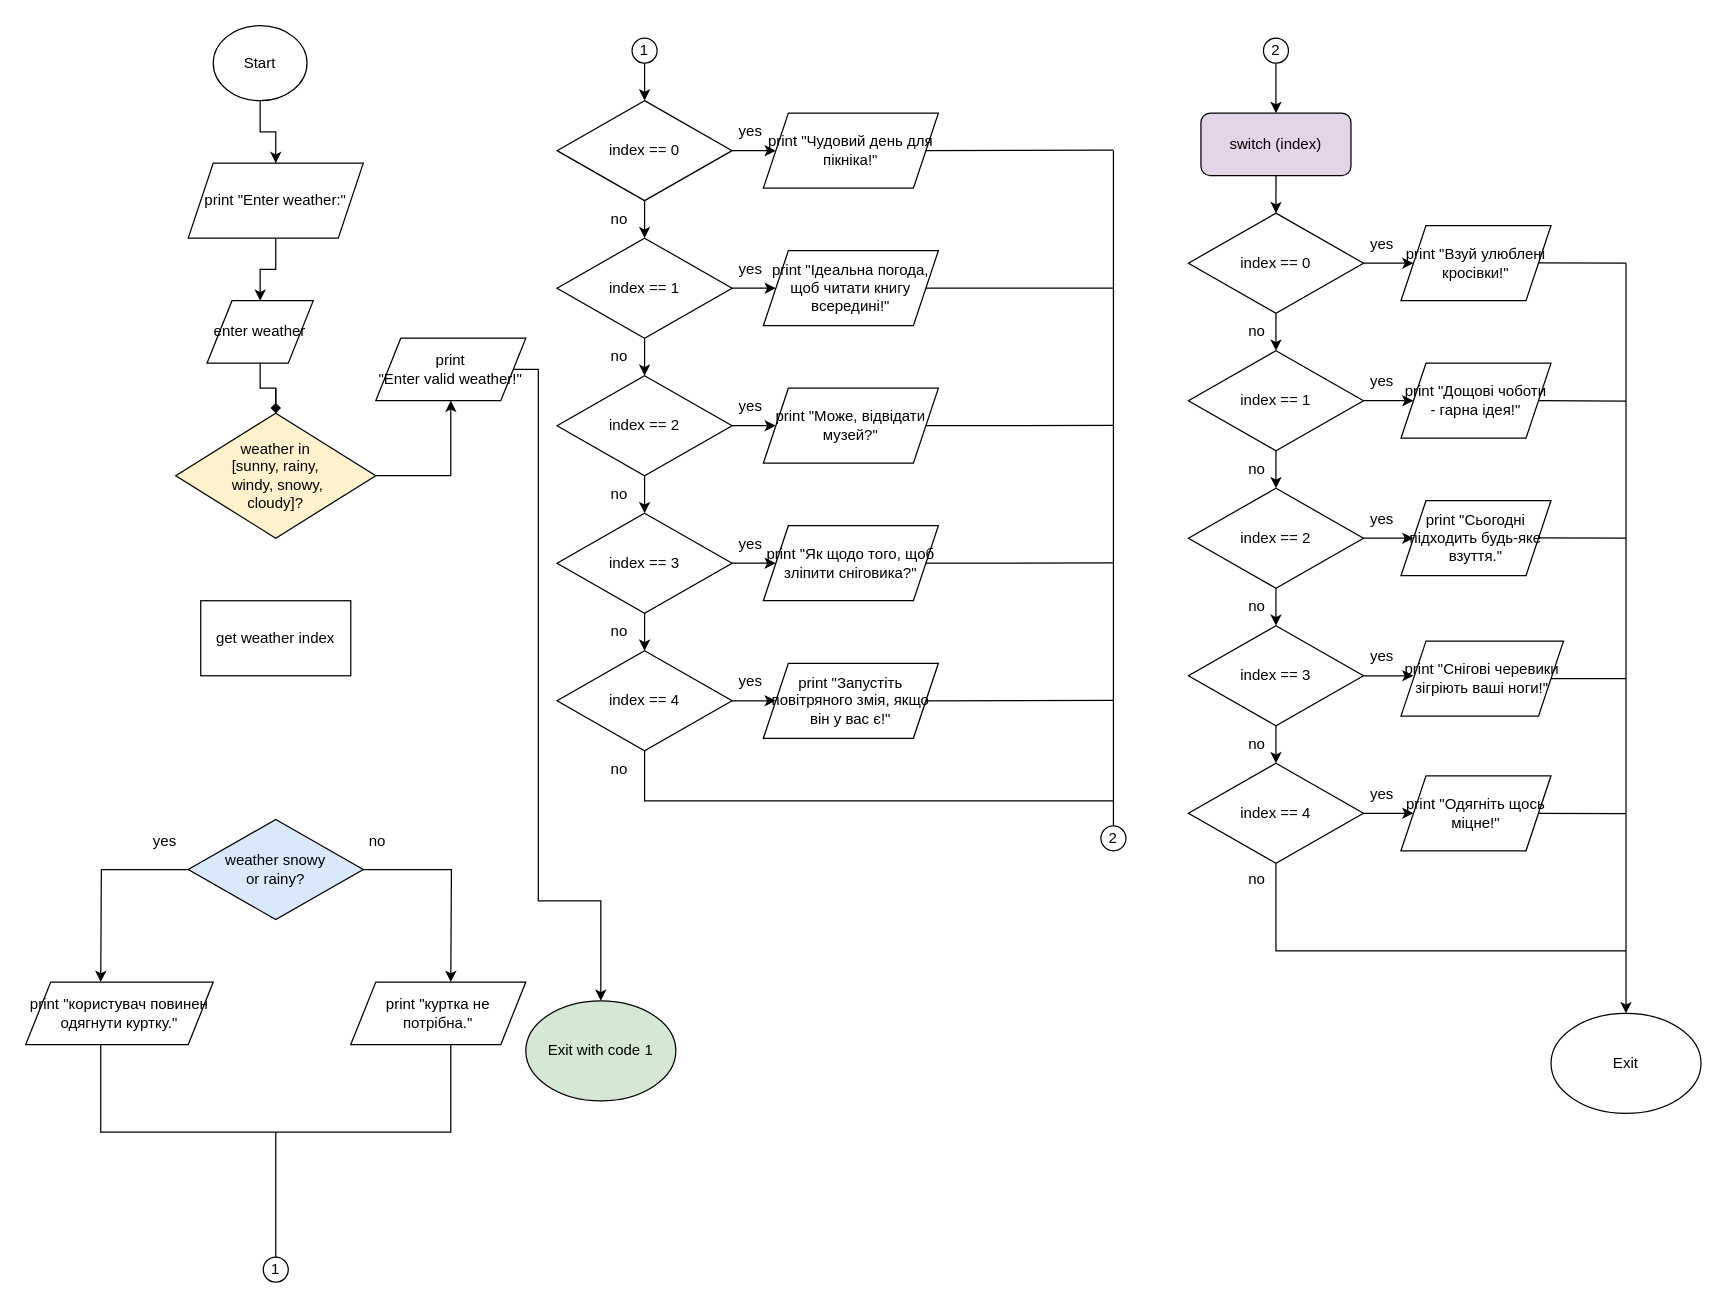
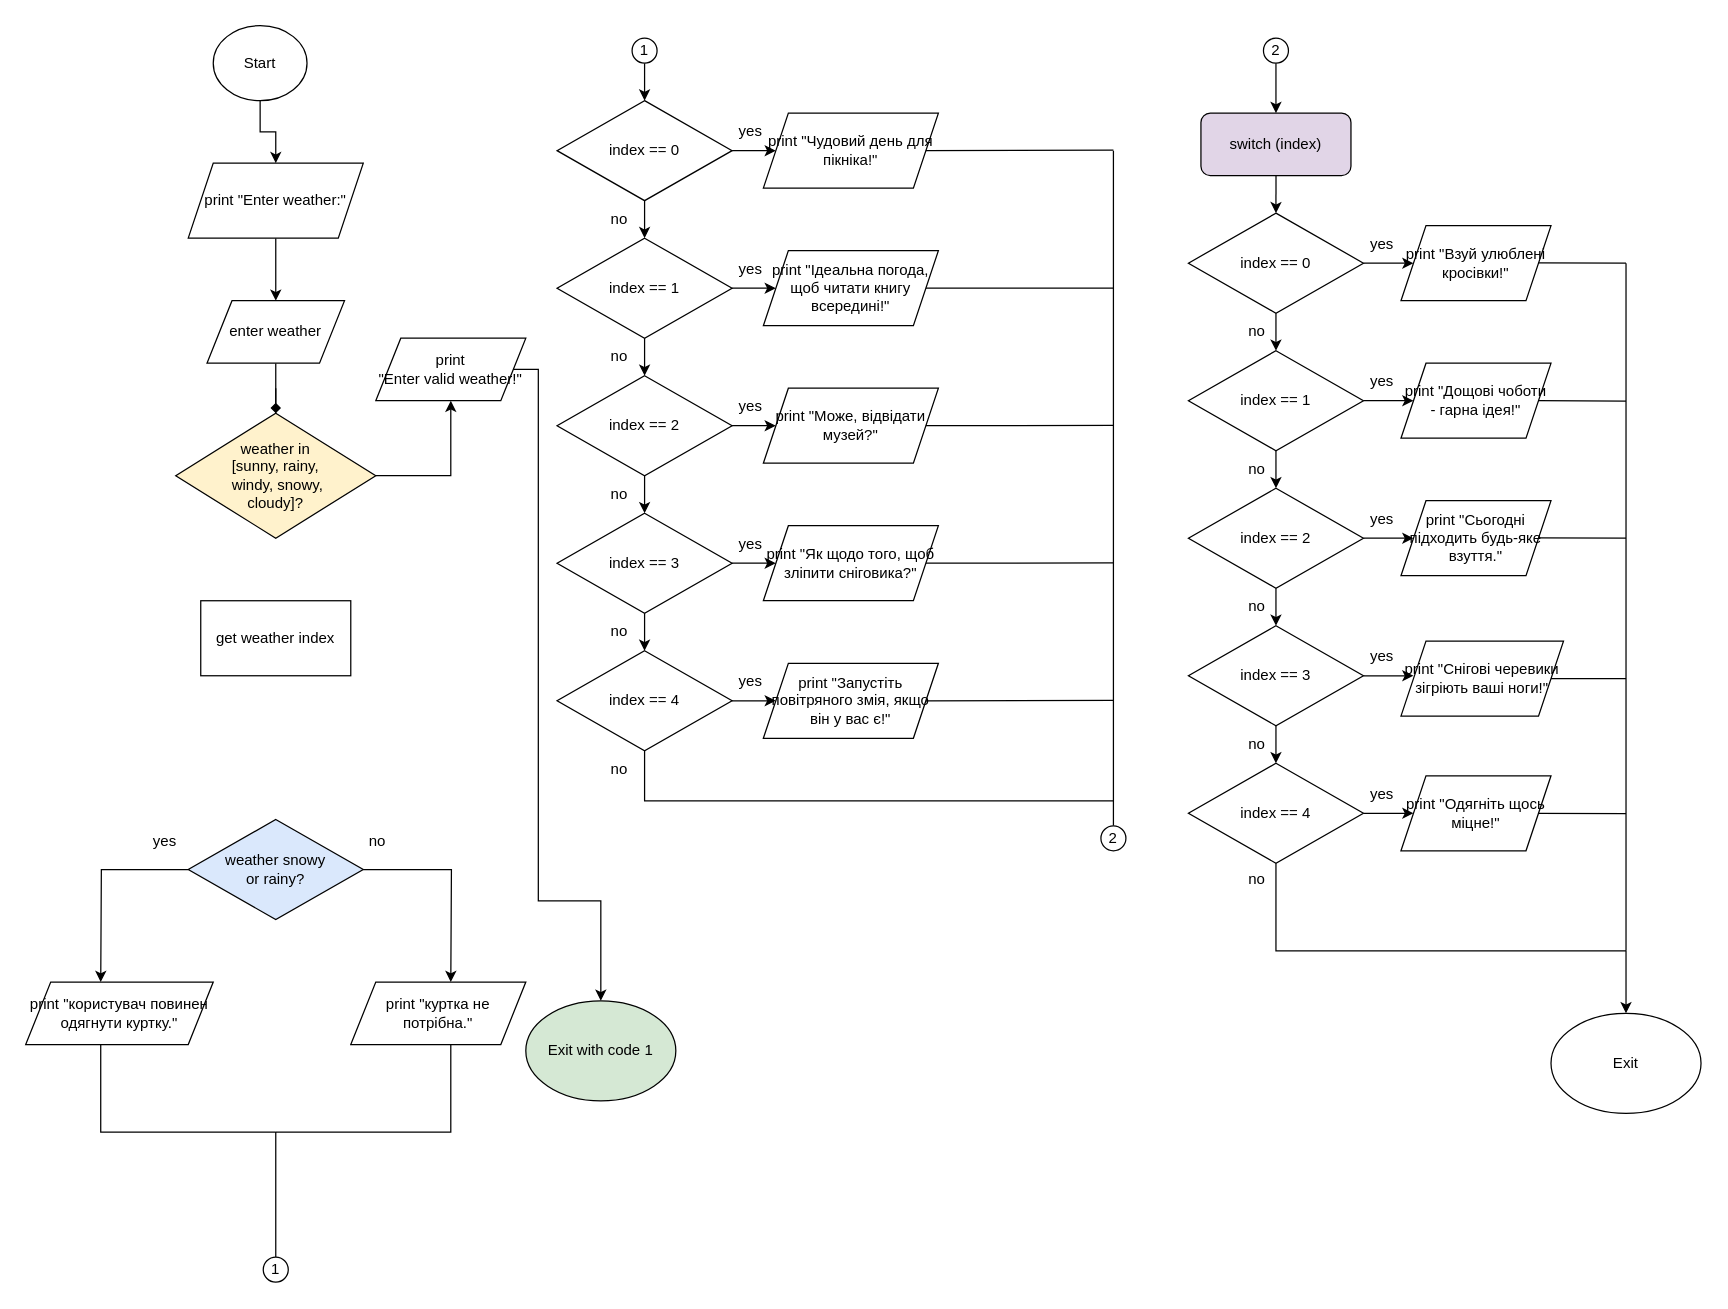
- <mxCell id="5" value="enter weather" style="shape=parallelogram;perimeter=parallelogramPerimeter;whiteSpace=wrap;html=1;fixedSize=1;" parent="1" vertex="1"><mxGeometry x="165" y="240" width="85" height="50" as="geometry" /></mxCell>
+ <mxCell id="5" value="enter weather" style="shape=parallelogram;perimeter=parallelogramPerimeter;whiteSpace=wrap;html=1;fixedSize=1;" parent="1" vertex="1"><mxGeometry x="165" y="240" width="110" height="50" as="geometry" /></mxCell>
